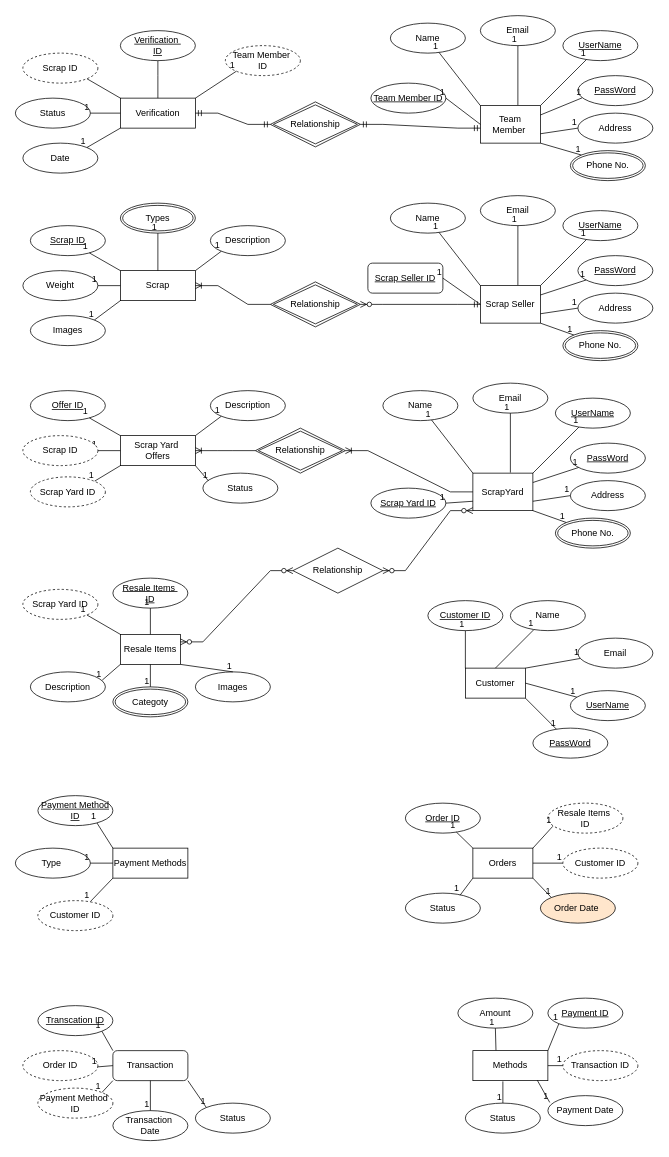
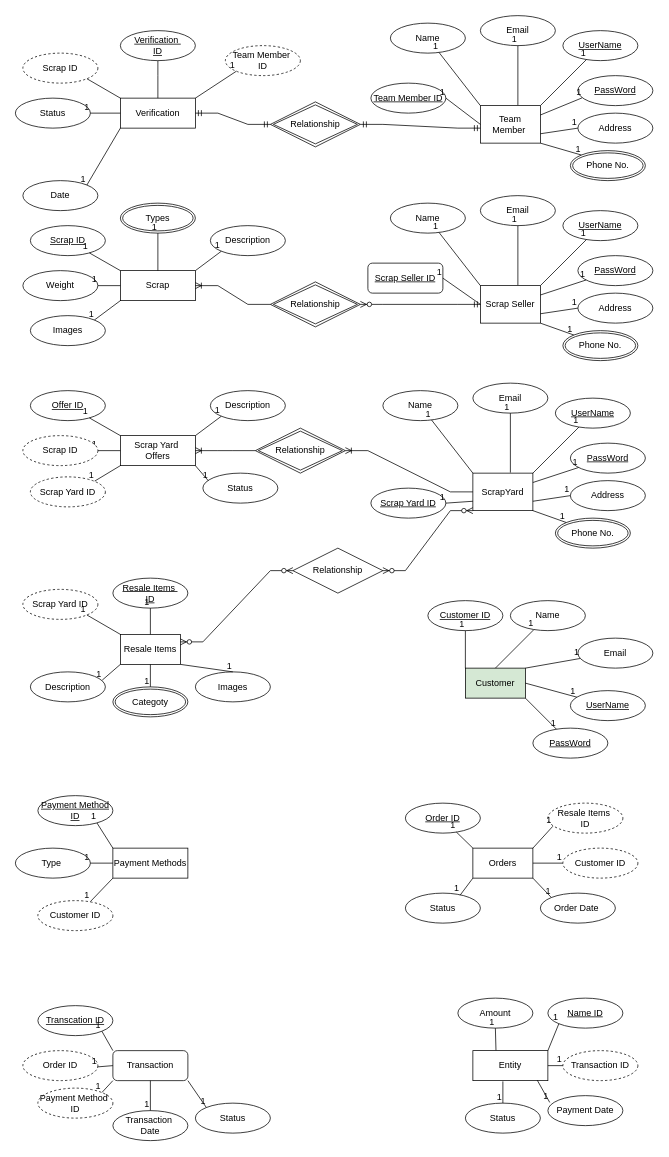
- <mxCell id="120" value="Date" style="ellipse;whiteSpace=wrap;html=1;align=center;" vertex="1" parent="1"><mxGeometry y="190" width="100" height="40" as="geometry" x="30" /></mxCell>
+ <mxCell id="120" value="Date" style="ellipse;whiteSpace=wrap;html=1;align=center;" vertex="1" parent="1"><mxGeometry x="30" y="240" width="100" height="40" as="geometry" /></mxCell>
- <mxCell id="2" value="Customer" style="whiteSpace=wrap;html=1;align=center;" parent="1" vertex="1"><mxGeometry x="620" y="890" width="80" height="40" as="geometry" /></mxCell>
+ <mxCell id="2" value="Customer" style="whiteSpace=wrap;html=1;align=center;fillColor=#d5e8d4;" parent="1" vertex="1"><mxGeometry x="620" y="890" width="80" height="40" as="geometry" /></mxCell>
- <mxCell id="152" value="Order Date&amp;nbsp;" style="ellipse;whiteSpace=wrap;html=1;align=center;fillColor=#ffe6cc;" vertex="1" parent="1"><mxGeometry x="720" y="1190" width="100" height="40" as="geometry" /></mxCell>
+ <mxCell id="152" value="Order Date&amp;nbsp;" style="ellipse;whiteSpace=wrap;html=1;align=center;" vertex="1" parent="1"><mxGeometry x="720" y="1190" width="100" height="40" as="geometry" /></mxCell>
- <mxCell id="191" value="Payment ID" style="ellipse;whiteSpace=wrap;html=1;align=center;fontStyle=4;" vertex="1" parent="1"><mxGeometry x="730" y="1330" width="100" height="40" as="geometry" /></mxCell>
+ <mxCell id="191" value="Name ID" style="ellipse;whiteSpace=wrap;html=1;align=center;fontStyle=4;" vertex="1" parent="1"><mxGeometry x="730" y="1330" width="100" height="40" as="geometry" /></mxCell>
- <mxCell id="164" value="Methods" style="whiteSpace=wrap;html=1;align=center;" vertex="1" parent="1"><mxGeometry x="630" y="1400" width="100" height="40" as="geometry" /></mxCell>
+ <mxCell id="164" value="Entity" style="whiteSpace=wrap;html=1;align=center;" vertex="1" parent="1"><mxGeometry x="630" y="1400" width="100" height="40" as="geometry" /></mxCell>
